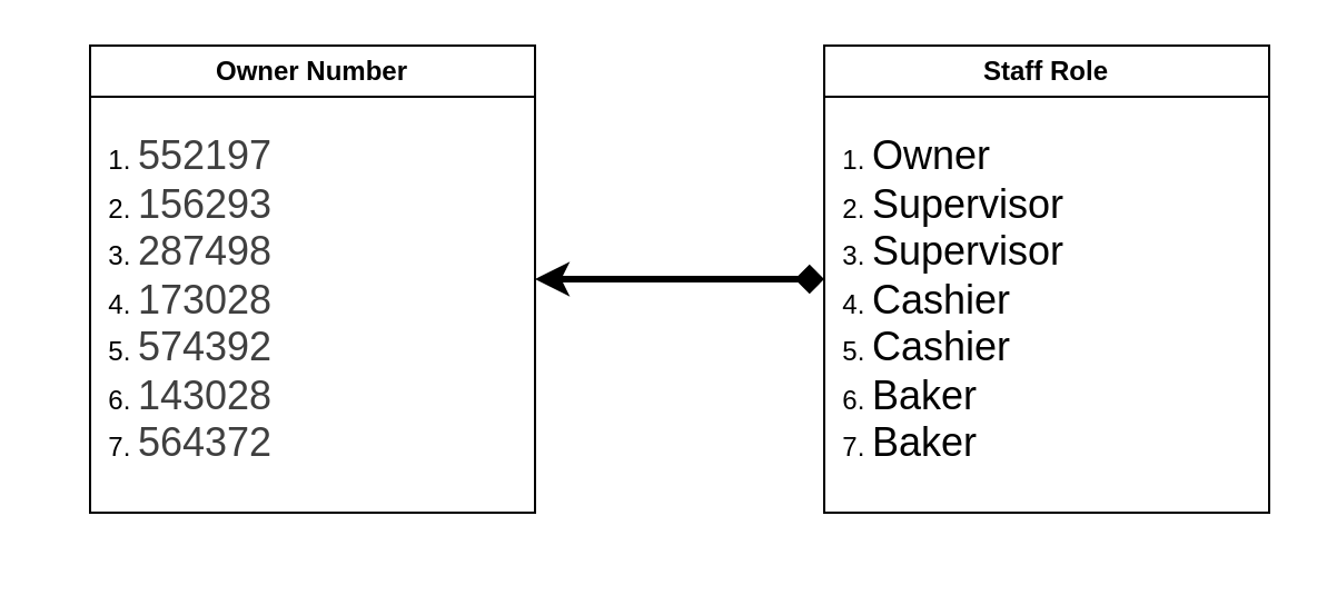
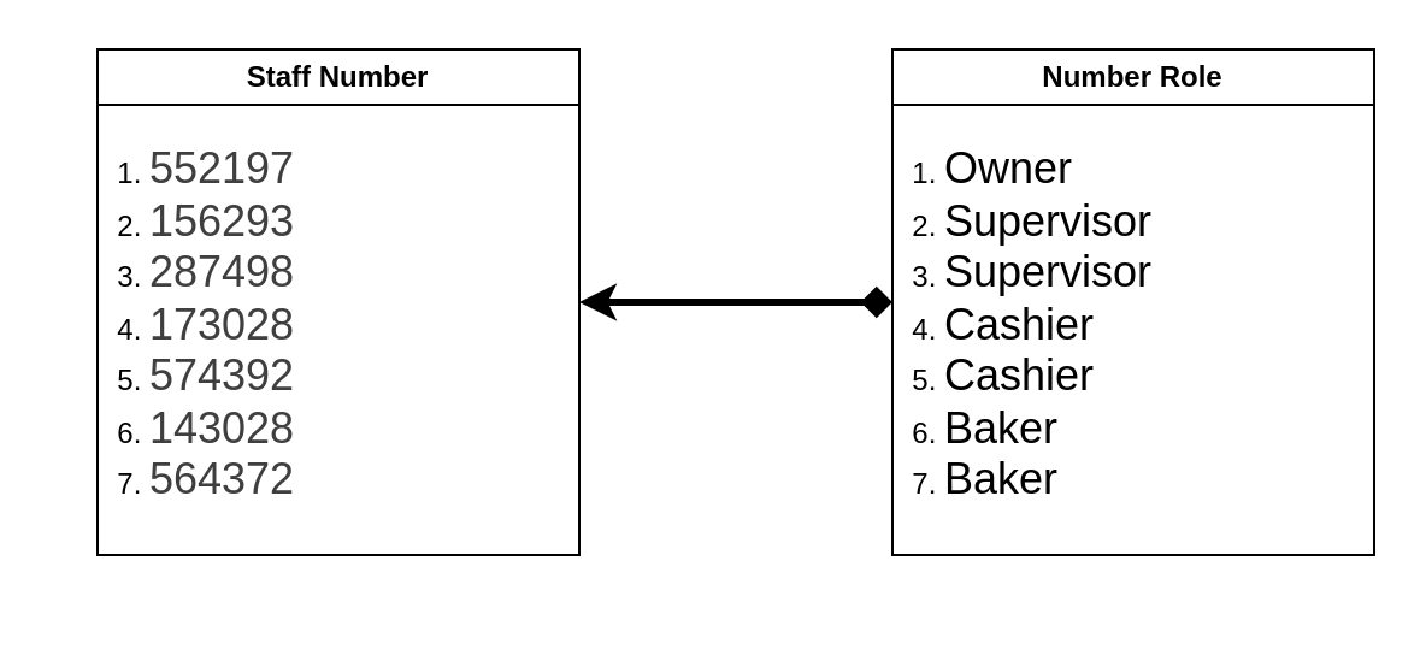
- <mxCell id="5" value="Owner Number" style="swimlane;whiteSpace=wrap;html=1;" vertex="1" parent="1"><mxGeometry x="40" y="20" width="200" height="210" as="geometry" /></mxCell>
+ <mxCell id="5" value="Staff Number" style="swimlane;whiteSpace=wrap;html=1;" vertex="1" parent="1"><mxGeometry x="40" y="20" width="200" height="210" as="geometry" /></mxCell>
- <mxCell id="2" value="Staff Role" style="swimlane;whiteSpace=wrap;html=1;" vertex="1" parent="1"><mxGeometry x="370" y="20" width="200" height="210" as="geometry" /></mxCell>
+ <mxCell id="2" value="Number Role" style="swimlane;whiteSpace=wrap;html=1;" vertex="1" parent="1"><mxGeometry x="370" y="20" width="200" height="210" as="geometry" /></mxCell>
